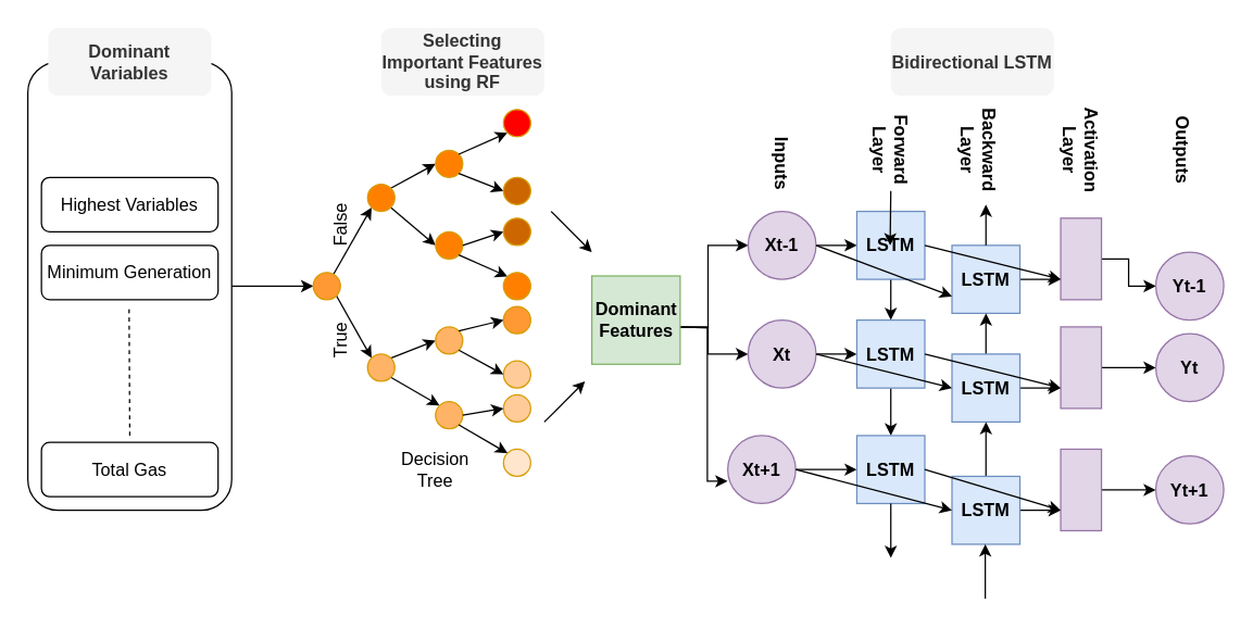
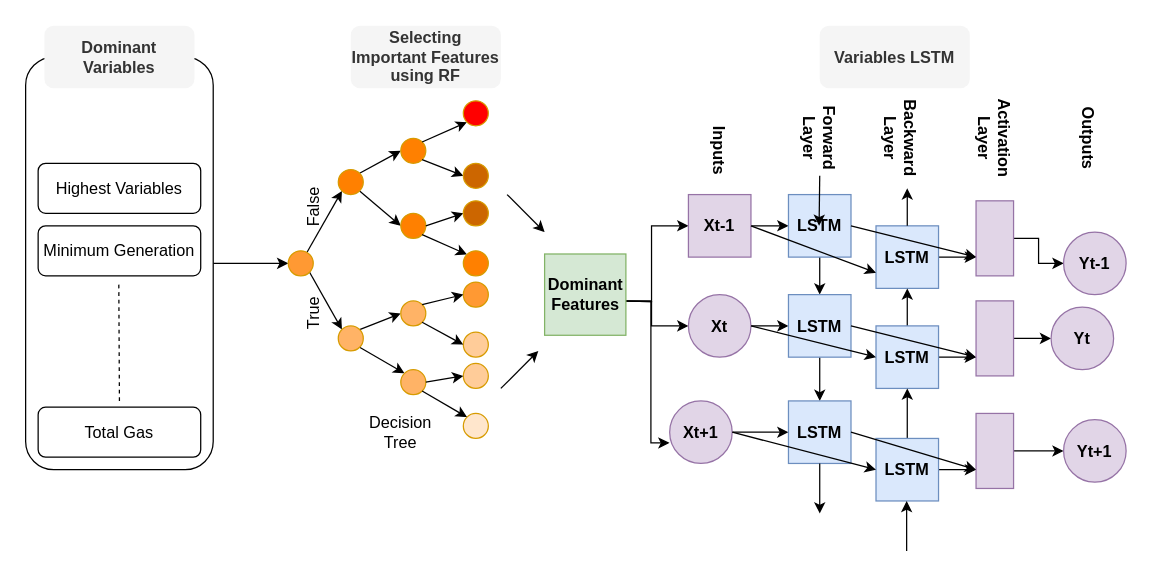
- <mxCell id="65" value="&lt;font style=&quot;font-size: 13px&quot;&gt;&lt;b&gt;Bidirectional LSTM&lt;/b&gt;&lt;/font&gt;" style="rounded=1;whiteSpace=wrap;html=1;fillColor=#f5f5f5;strokeColor=none;fontColor=#333333;" parent="1" vertex="1"><mxGeometry x="655" y="20" width="120" height="50" as="geometry" /></mxCell>
+ <mxCell id="65" value="&lt;font style=&quot;font-size: 13px&quot;&gt;&lt;b&gt;Variables LSTM&lt;/b&gt;&lt;/font&gt;" style="rounded=1;whiteSpace=wrap;html=1;fillColor=#f5f5f5;strokeColor=none;fontColor=#333333;" parent="1" vertex="1"><mxGeometry x="655" y="20" width="120" height="50" as="geometry" /></mxCell>
- <mxCell id="23" value="&lt;font size=&quot;1&quot;&gt;&lt;b style=&quot;font-size: 13px&quot;&gt;Xt-1&lt;/b&gt;&lt;/font&gt;" style="ellipse;whiteSpace=wrap;html=1;aspect=fixed;fillColor=#e1d5e7;strokeColor=#9673a6;" parent="1" vertex="1"><mxGeometry x="550" y="155" width="50" height="50" as="geometry" /></mxCell>
+ <mxCell id="23" value="&lt;font size=&quot;1&quot;&gt;&lt;b style=&quot;font-size: 13px&quot;&gt;Xt-1&lt;/b&gt;&lt;/font&gt;" style="whiteSpace=wrap;html=1;aspect=fixed;fillColor=#e1d5e7;strokeColor=#9673a6;rounded=0;" parent="1" vertex="1"><mxGeometry x="550" y="155" width="50" height="50" as="geometry" /></mxCell>
- <mxCell id="61" value="&lt;b style=&quot;white-space: normal ; font-size: 13px&quot;&gt;Yt&lt;/b&gt;" style="ellipse;whiteSpace=wrap;html=1;aspect=fixed;fillColor=#e1d5e7;strokeColor=#9673a6;" parent="1" vertex="1"><mxGeometry x="850" y="245" width="50" height="50" as="geometry" /></mxCell>
+ <mxCell id="61" value="&lt;b style=&quot;white-space: normal ; font-size: 13px&quot;&gt;Yt&lt;/b&gt;" style="ellipse;whiteSpace=wrap;html=1;aspect=fixed;fillColor=#e1d5e7;strokeColor=#9673a6;" parent="1" vertex="1"><mxGeometry x="840" y="245" width="50" height="50" as="geometry" /></mxCell>
